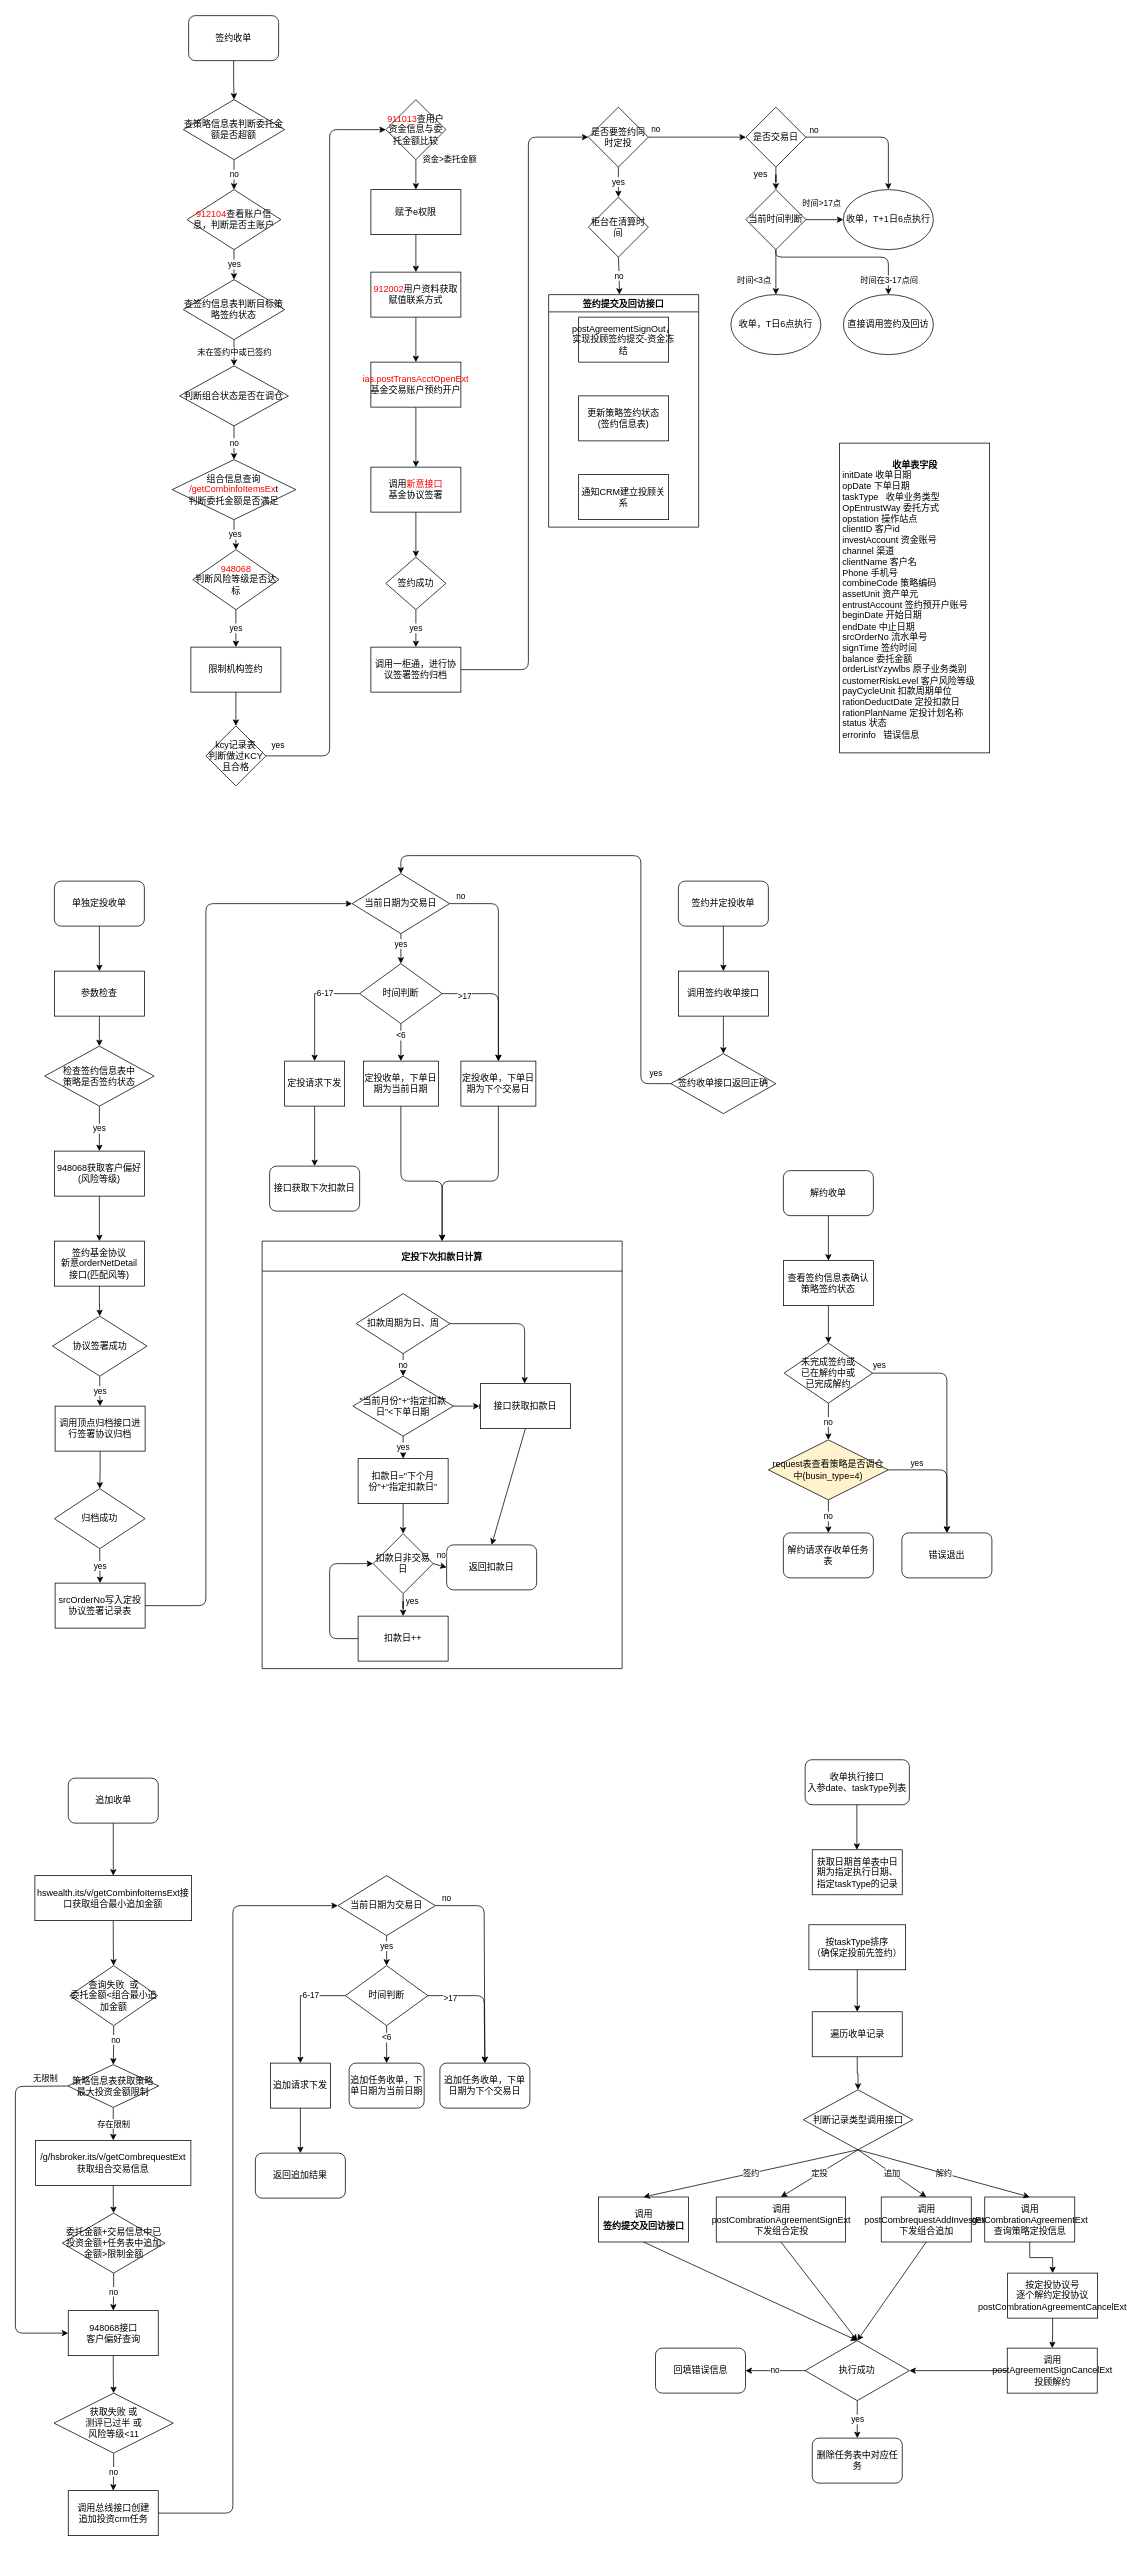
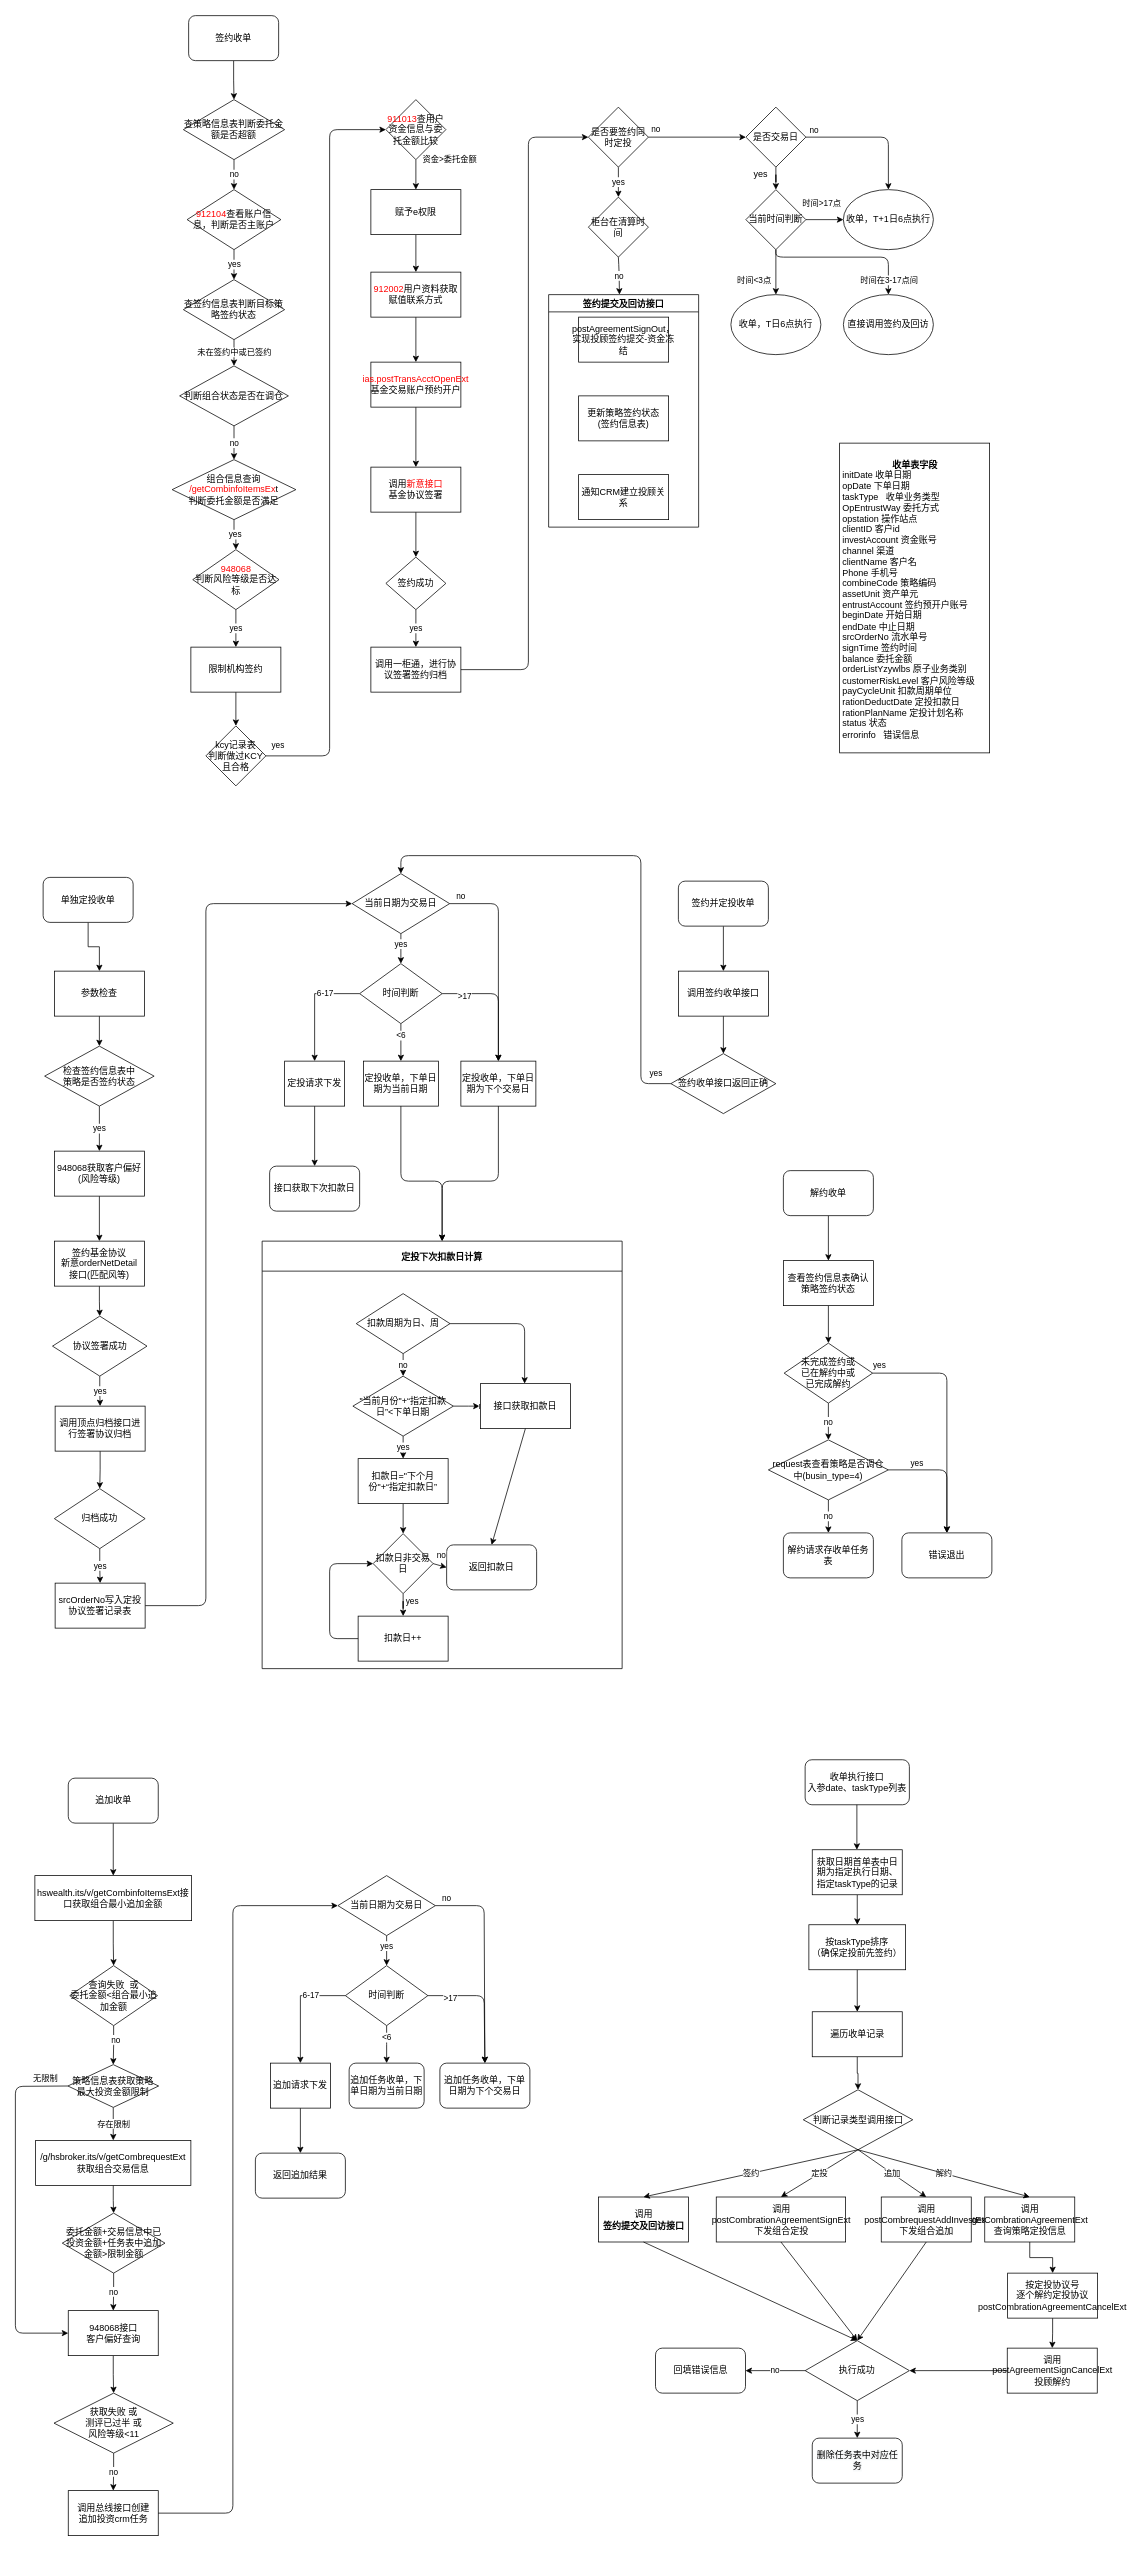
- <mxCell id="61" value="单独定投收单" style="rounded=1;whiteSpace=wrap;html=1;" parent="1" vertex="1"><mxGeometry x="72" y="1174" width="120" height="60" as="geometry" /></mxCell>
+ <mxCell id="61" value="单独定投收单" style="rounded=1;whiteSpace=wrap;html=1;" parent="1" vertex="1"><mxGeometry x="57" y="1169" width="120" height="60" as="geometry" /></mxCell>
- <mxCell id="178" value="&lt;span&gt;request表查看策略是否调仓中(busin_type=4)&lt;/span&gt;" style="rhombus;whiteSpace=wrap;html=1;align=center;verticalAlign=middle;fillColor=#fff2cc;" parent="1" vertex="1"><mxGeometry x="1024" y="1919" width="160" height="80" as="geometry" /></mxCell>
+ <mxCell id="178" value="&lt;span&gt;request表查看策略是否调仓中(busin_type=4)&lt;/span&gt;" style="rhombus;whiteSpace=wrap;html=1;align=center;verticalAlign=middle;" parent="1" vertex="1"><mxGeometry x="1024" y="1919" width="160" height="80" as="geometry" /></mxCell>
+ <mxCell id="121" value="" style="edgeStyle=orthogonalEdgeStyle;rounded=0;orthogonalLoop=1;jettySize=auto;html=1;" parent="1" source="122" target="126" edge="1"><mxGeometry relative="1" as="geometry" /></mxCell>
